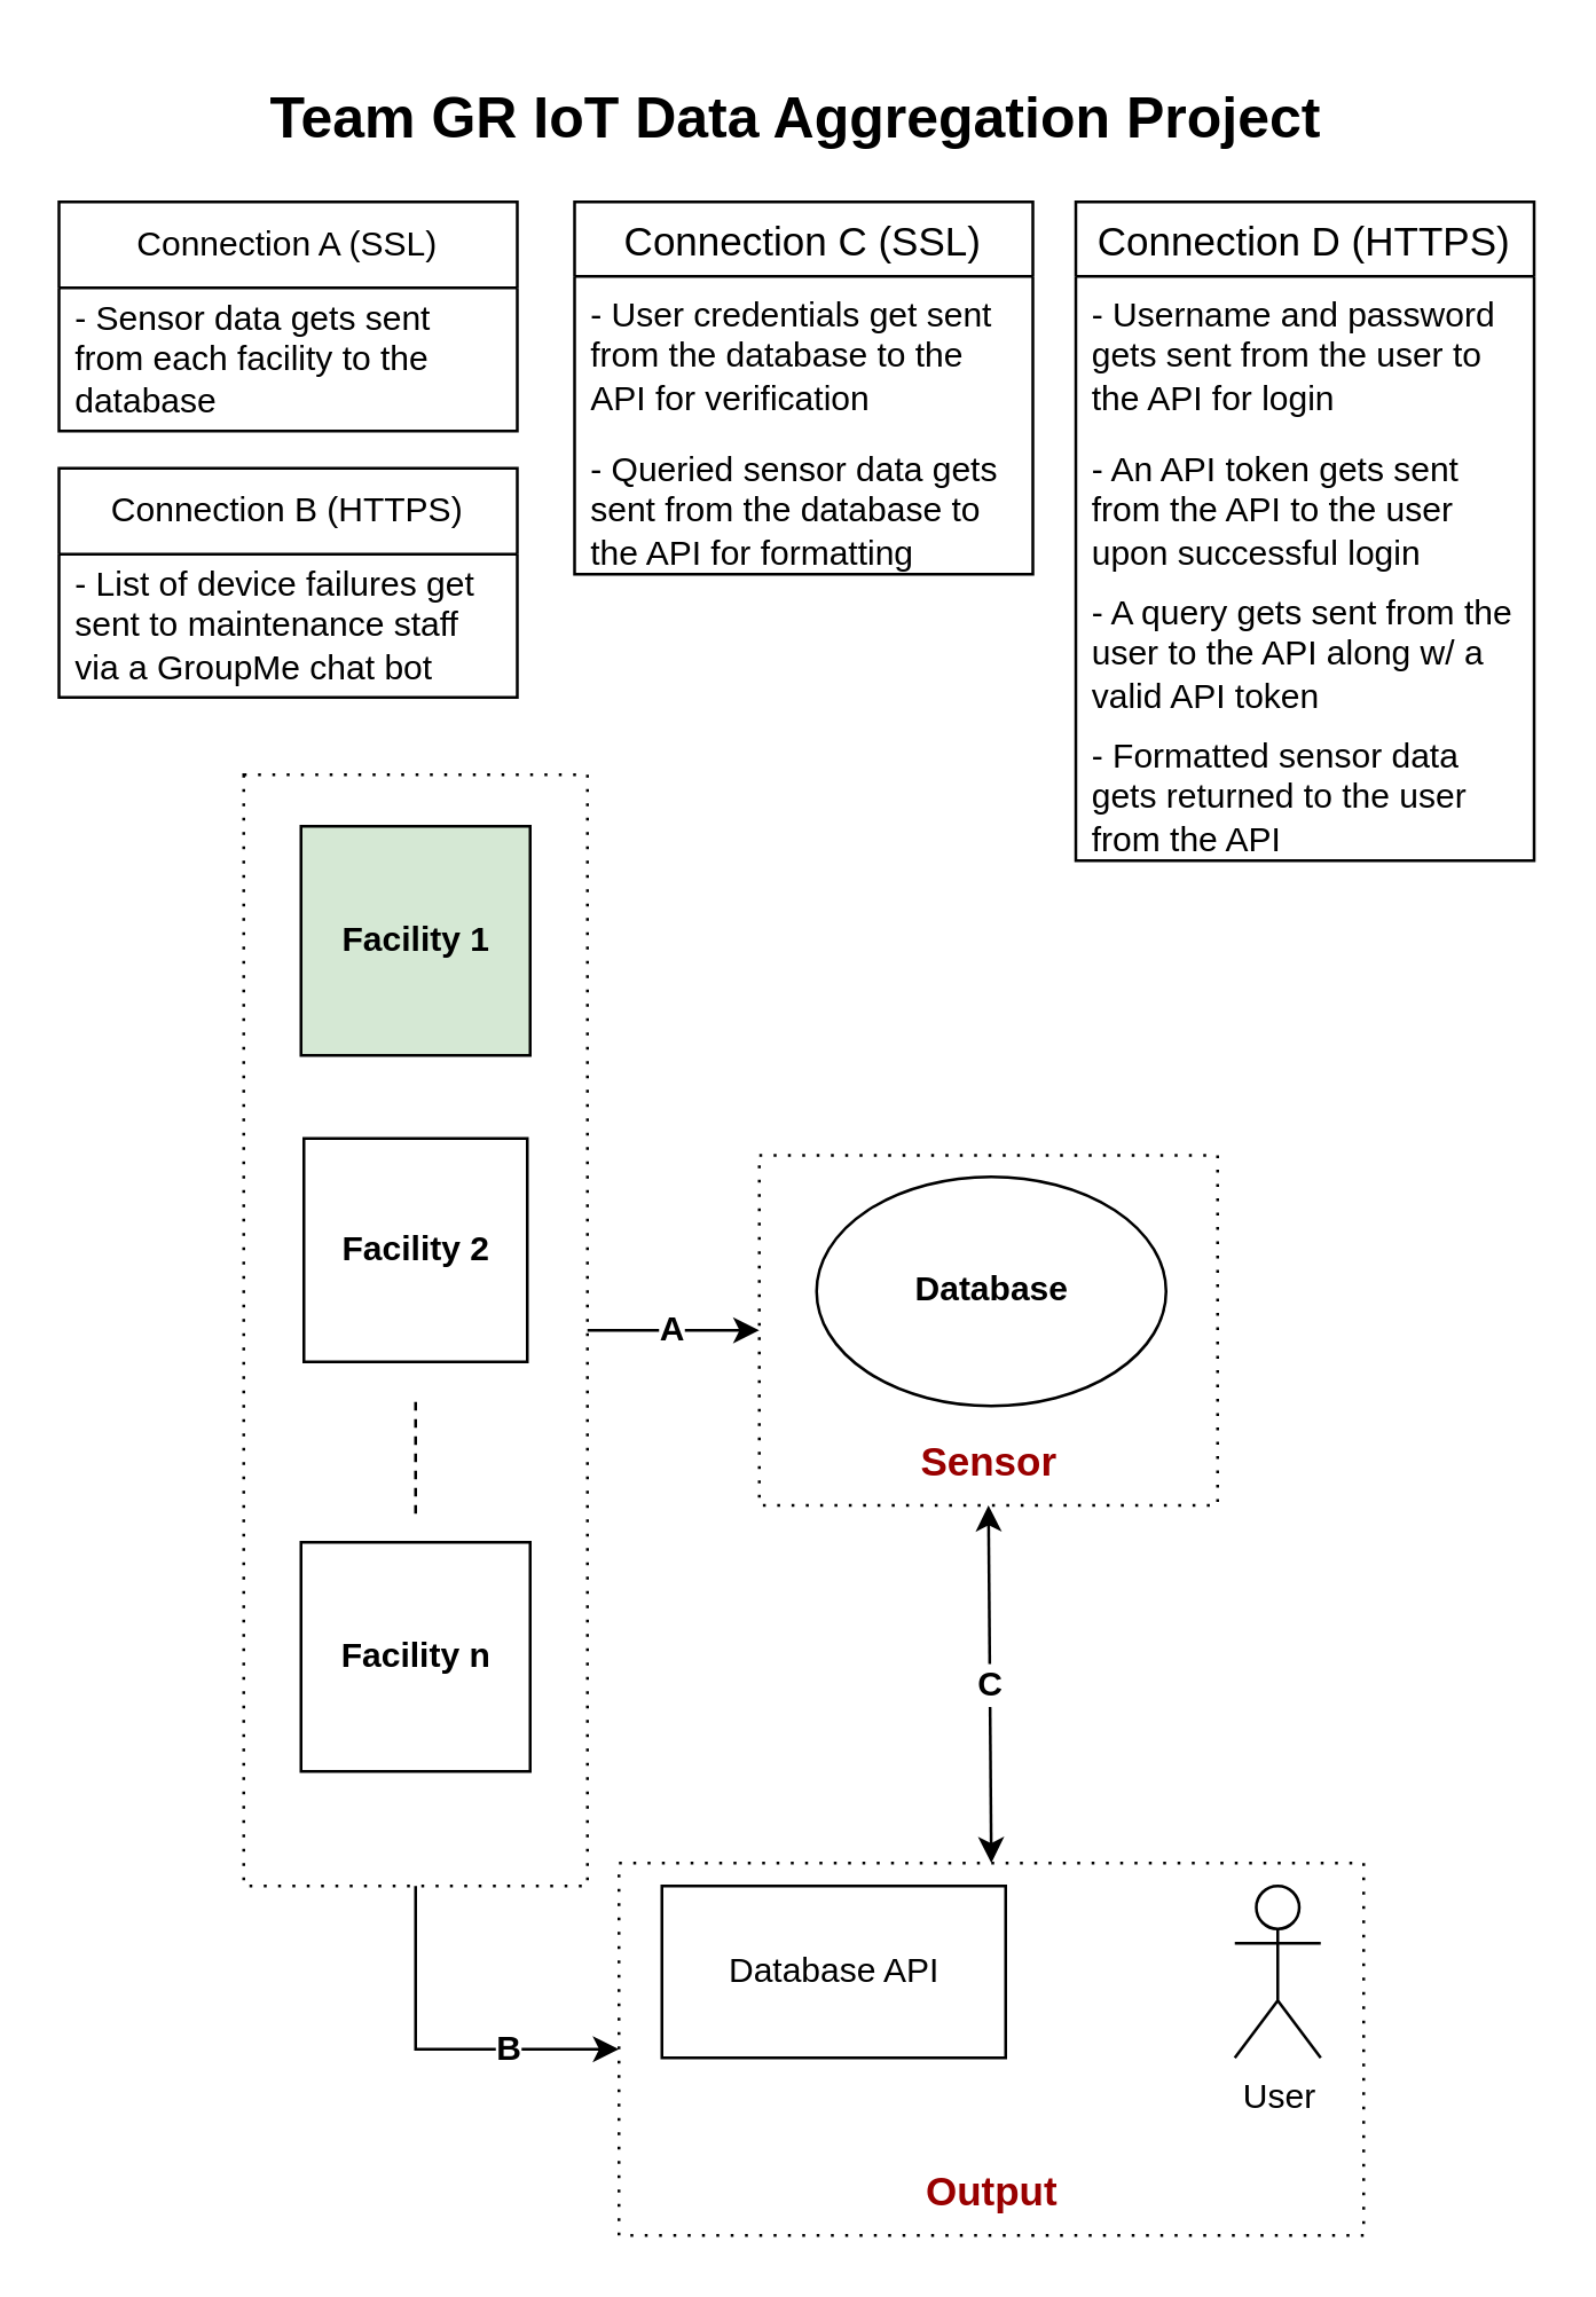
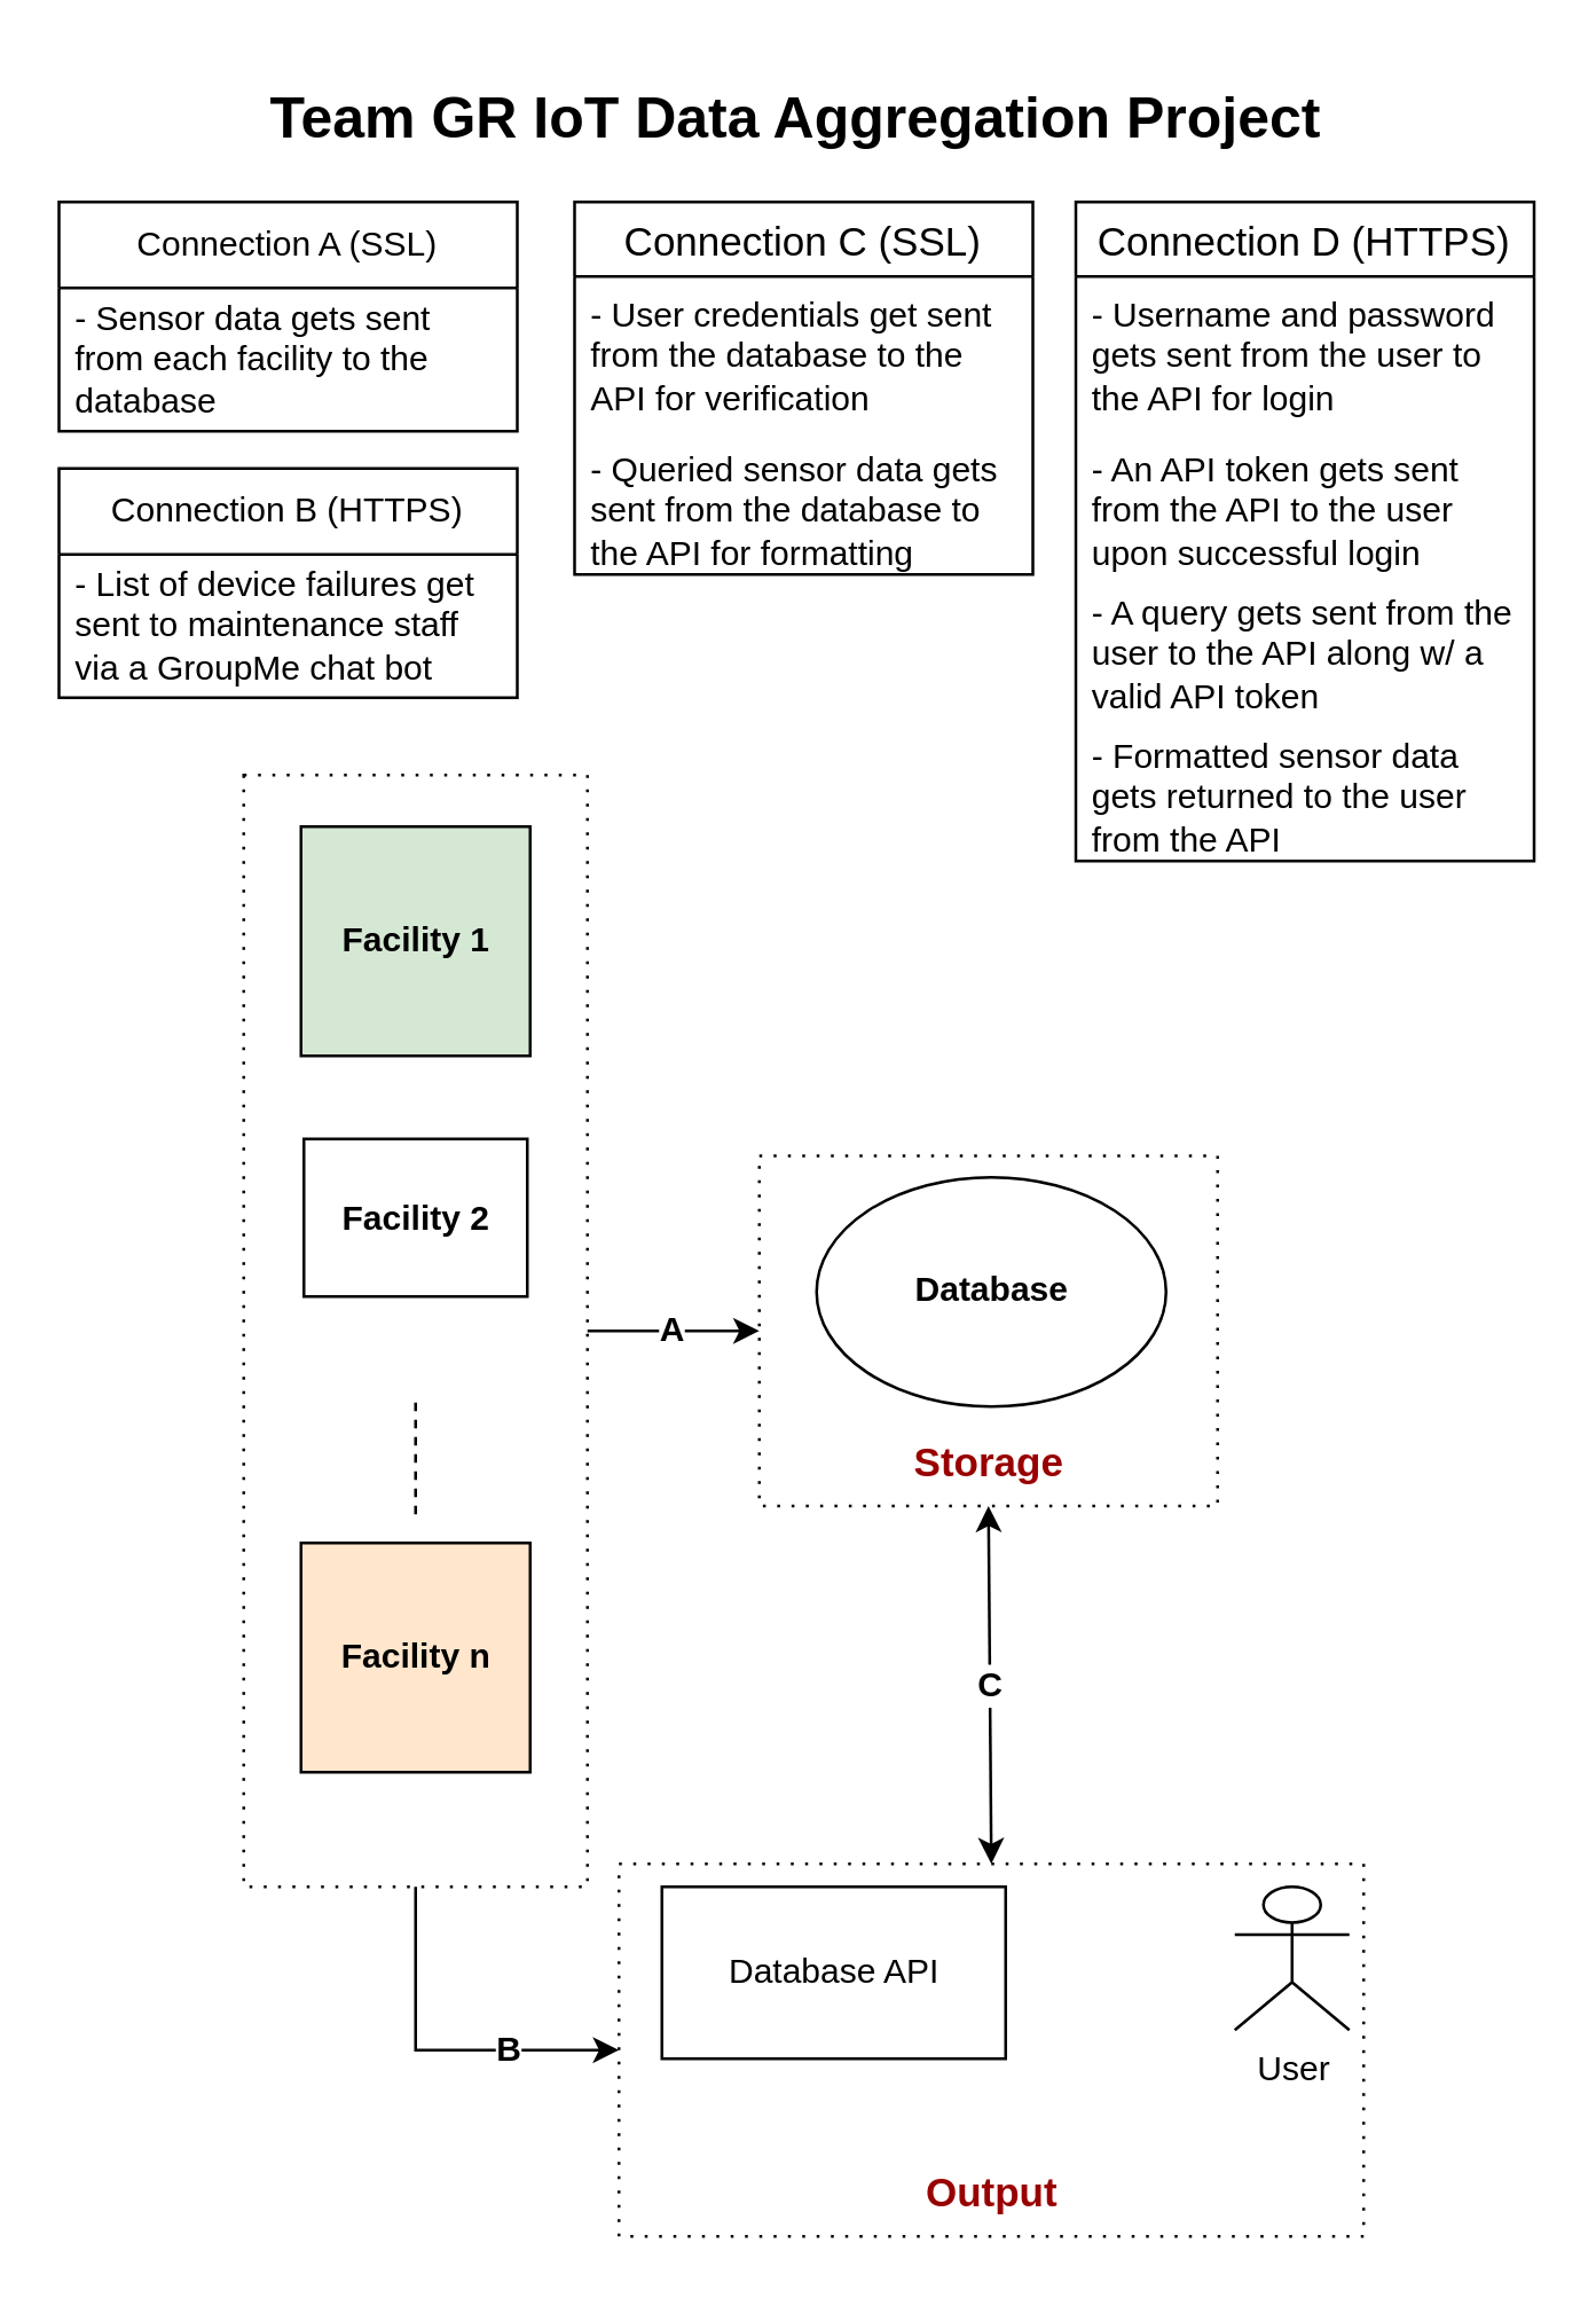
- <mxCell id="3" value="&lt;b&gt;Facility 2&lt;/b&gt;" style="whiteSpace=wrap;html=1;aspect=fixed;" parent="1" vertex="1"><mxGeometry x="105.5" y="397" width="78" height="78" as="geometry" /></mxCell>
+ <mxCell id="3" value="&lt;b&gt;Facility 2&lt;/b&gt;" style="whiteSpace=wrap;html=1;aspect=fixed;" parent="1" vertex="1"><mxGeometry x="105.5" y="397" width="78" height="55" as="geometry" /></mxCell>
- <mxCell id="21" value="&lt;b&gt;&lt;font color=&quot;#990000&quot; style=&quot;font-size: 14px;&quot;&gt;Sensor&lt;/font&gt;&lt;/b&gt;" style="text;html=1;align=center;verticalAlign=middle;whiteSpace=wrap;rounded=0;" parent="1" vertex="1"><mxGeometry x="314.5" y="495.13" width="60" height="30" as="geometry" /></mxCell>
+ <mxCell id="21" value="&lt;b&gt;&lt;font color=&quot;#990000&quot; style=&quot;font-size: 14px;&quot;&gt;Storage&lt;/font&gt;&lt;/b&gt;" style="text;html=1;align=center;verticalAlign=middle;whiteSpace=wrap;rounded=0;" parent="1" vertex="1"><mxGeometry x="314.5" y="495.13" width="60" height="30" as="geometry" /></mxCell>
- <mxCell id="4" value="&lt;b&gt;Facility n&lt;/b&gt;" style="whiteSpace=wrap;html=1;aspect=fixed;" parent="1" vertex="1"><mxGeometry x="104.5" y="538" width="80" height="80" as="geometry" /></mxCell>
+ <mxCell id="4" value="&lt;b&gt;Facility n&lt;/b&gt;" style="whiteSpace=wrap;html=1;aspect=fixed;fillColor=#ffe6cc;" parent="1" vertex="1"><mxGeometry x="104.5" y="538" width="80" height="80" as="geometry" /></mxCell>
- <mxCell id="8" value="User" style="shape=umlActor;verticalLabelPosition=bottom;verticalAlign=top;html=1;outlineConnect=0;" parent="1" vertex="1"><mxGeometry x="430.5" y="658" width="30" height="60" as="geometry" /></mxCell>
+ <mxCell id="8" value="User" style="shape=umlActor;verticalLabelPosition=bottom;verticalAlign=top;html=1;outlineConnect=0;" parent="1" vertex="1"><mxGeometry x="430.5" y="658" width="40" height="50" as="geometry" /></mxCell>
